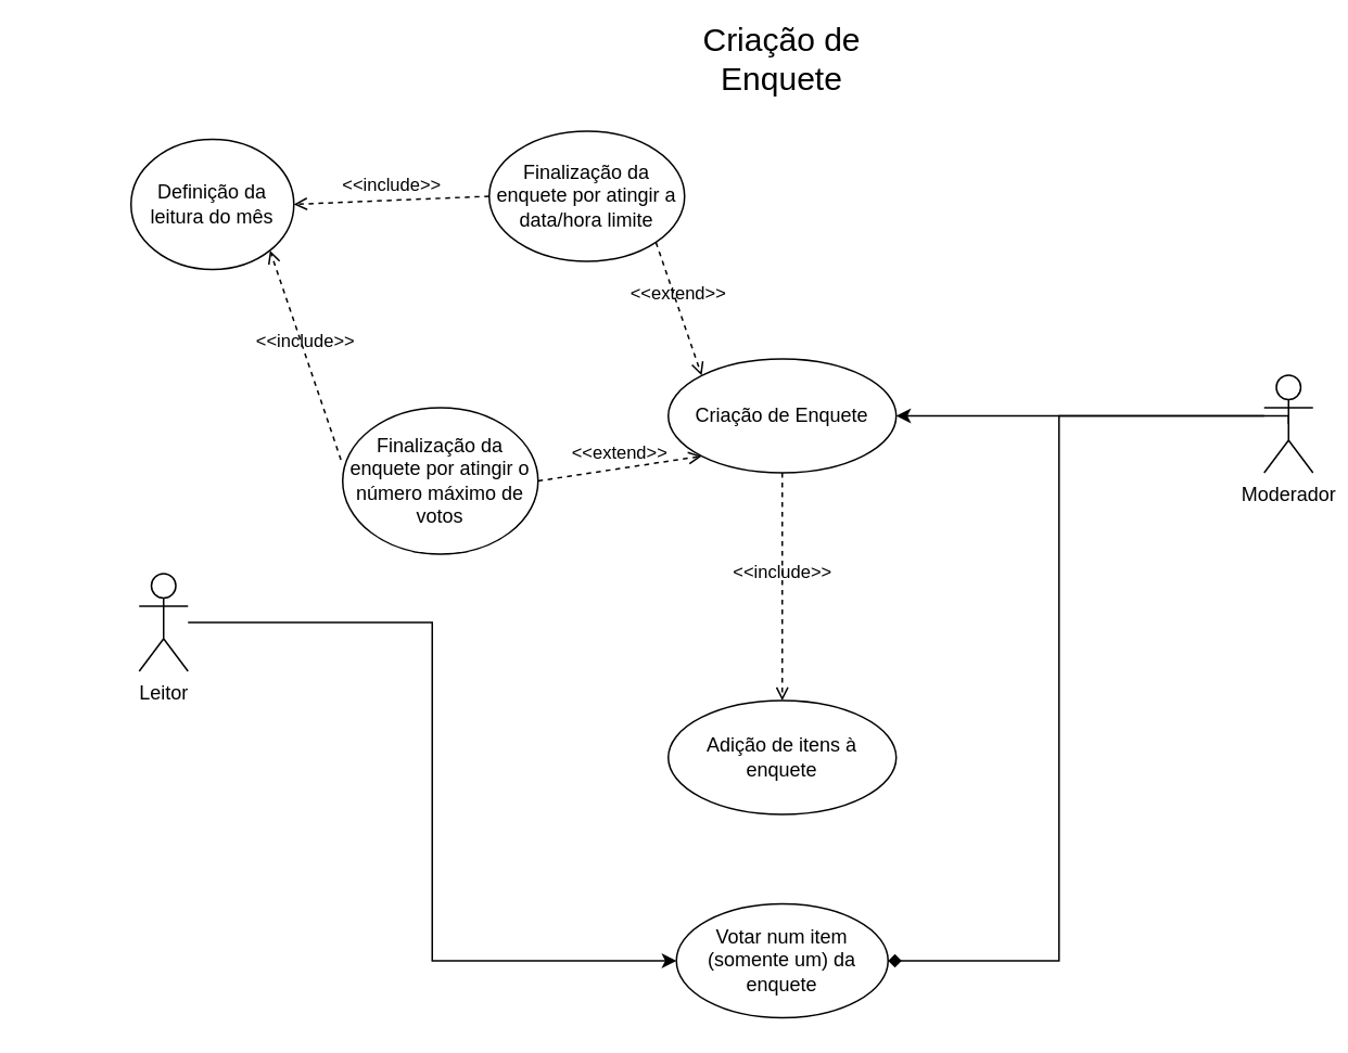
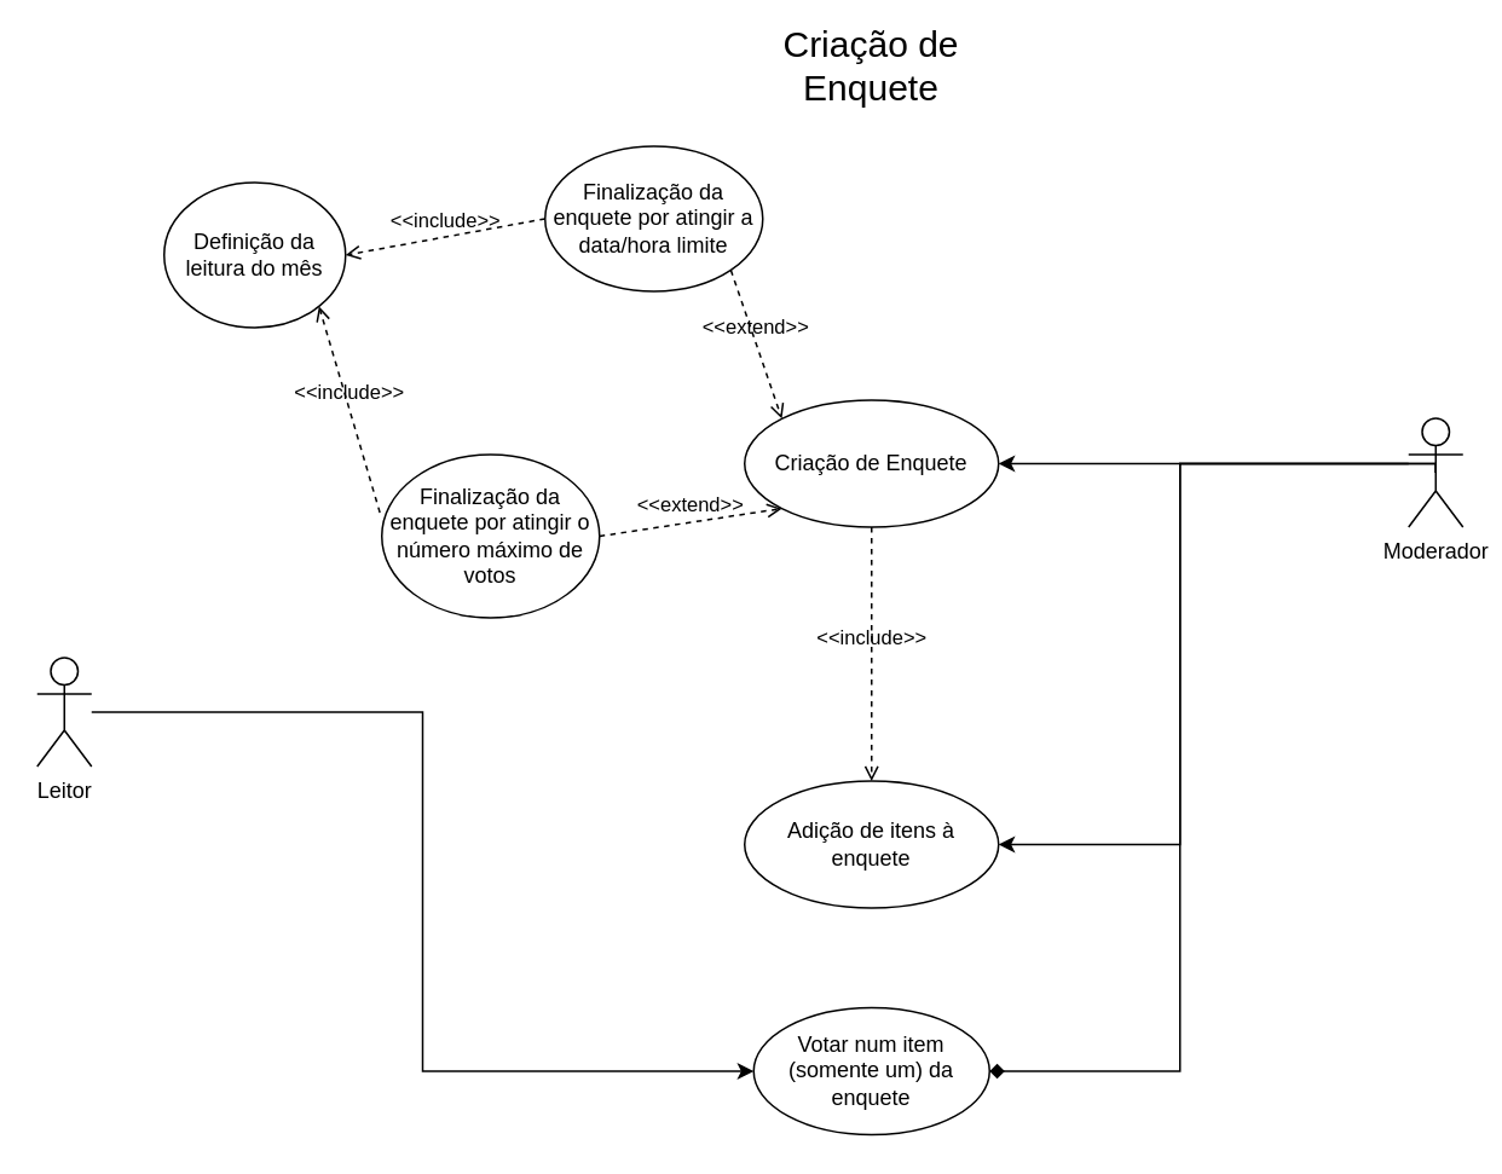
- <mxCell id="17" value="Definição da leitura do mês" style="ellipse;whiteSpace=wrap;html=1;" vertex="1" parent="1"><mxGeometry x="80" y="85" width="100" height="80" as="geometry" /></mxCell>
+ <mxCell id="17" value="Definição da leitura do mês" style="ellipse;whiteSpace=wrap;html=1;" vertex="1" parent="1"><mxGeometry x="90" y="100" width="100" height="80" as="geometry" /></mxCell>
- <mxCell id="8" value="Leitor" style="shape=umlActor;verticalLabelPosition=bottom;verticalAlign=top;html=1;" parent="1" vertex="1"><mxGeometry x="85" y="352" width="30" height="60" as="geometry" /></mxCell>
+ <mxCell id="8" value="Leitor" style="shape=umlActor;verticalLabelPosition=bottom;verticalAlign=top;html=1;" parent="1" vertex="1"><mxGeometry x="20" y="362" width="30" height="60" as="geometry" /></mxCell>
+ <mxCell id="3" style="edgeStyle=orthogonalEdgeStyle;rounded=0;orthogonalLoop=1;jettySize=auto;html=1;exitX=0.5;exitY=0.5;exitDx=0;exitDy=0;exitPerimeter=0;entryX=1;entryY=0.5;entryDx=0;entryDy=0;" edge="1" parent="1" source="5" target="10"><mxGeometry relative="1" as="geometry"><Array as="points"><mxPoint x="791" y="255" /><mxPoint x="650" y="255" /><mxPoint x="650" y="465" /></Array></mxGeometry></mxCell>
